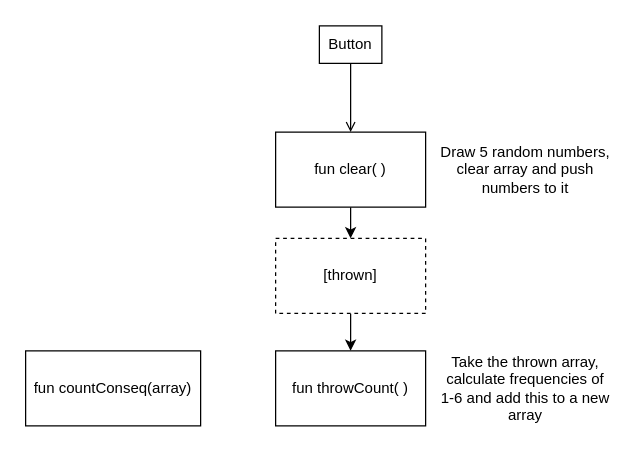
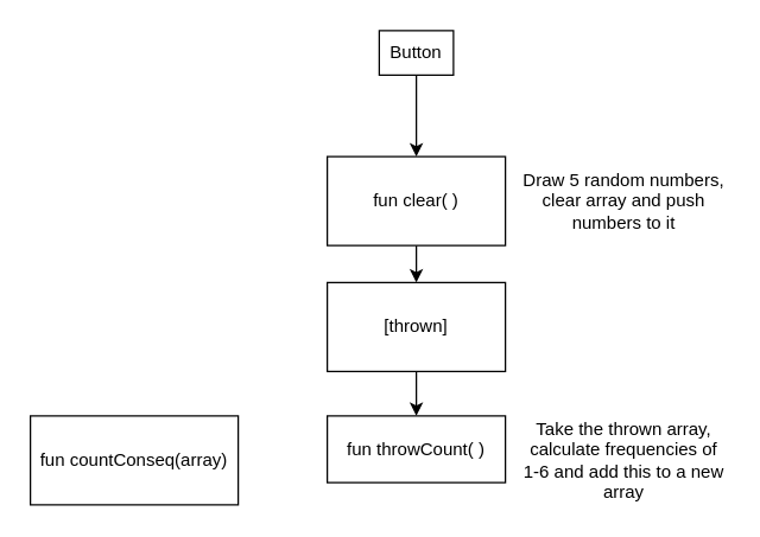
- <mxCell id="2" style="edgeStyle=orthogonalEdgeStyle;rounded=0;orthogonalLoop=1;jettySize=auto;html=1;exitX=0.5;exitY=1;exitDx=0;exitDy=0;entryX=0.5;entryY=0;entryDx=0;entryDy=0;endArrow=open;" edge="1" parent="1" source="3" target="5"><mxGeometry relative="1" as="geometry" /></mxCell>
+ <mxCell id="2" style="edgeStyle=orthogonalEdgeStyle;rounded=0;orthogonalLoop=1;jettySize=auto;html=1;exitX=0.5;exitY=1;exitDx=0;exitDy=0;entryX=0.5;entryY=0;entryDx=0;entryDy=0;" edge="1" parent="1" source="3" target="5"><mxGeometry relative="1" as="geometry" /></mxCell>
- <mxCell id="8" value="[thrown]" style="rounded=0;whiteSpace=wrap;html=1;dashed=1;" vertex="1" parent="1"><mxGeometry x="220" y="190" width="120" height="60" as="geometry" /></mxCell>
+ <mxCell id="8" value="[thrown]" style="rounded=0;whiteSpace=wrap;html=1;" vertex="1" parent="1"><mxGeometry x="220" y="190" width="120" height="60" as="geometry" /></mxCell>
- <mxCell id="9" value="fun throwCount( )" style="rounded=0;whiteSpace=wrap;html=1;" vertex="1" parent="1"><mxGeometry x="220" y="280" width="120" height="60" as="geometry" /></mxCell>
+ <mxCell id="9" value="fun throwCount( )" style="rounded=0;whiteSpace=wrap;html=1;" vertex="1" parent="1"><mxGeometry x="220" y="280" width="120" height="45" as="geometry" /></mxCell>
